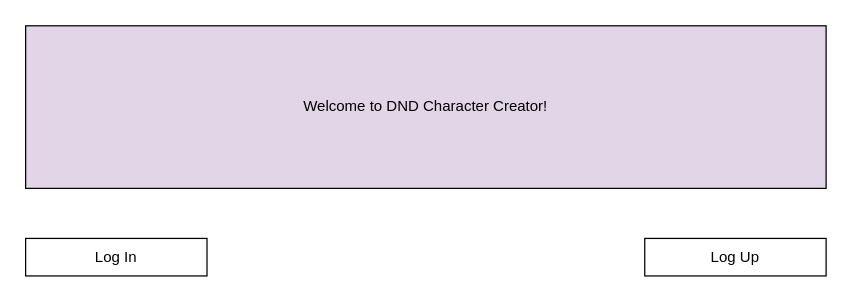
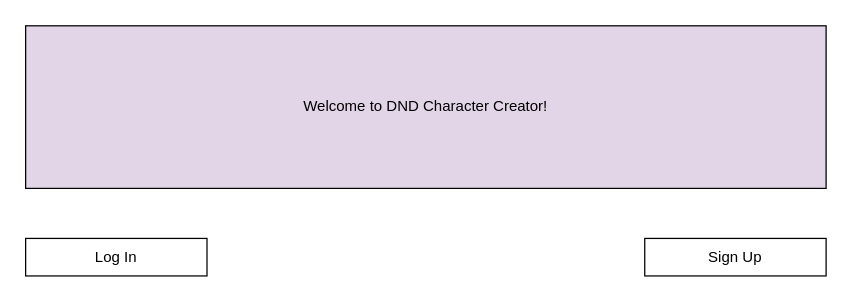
- <mxCell id="4" value="Log Up" style="rounded=0;whiteSpace=wrap;html=1;" vertex="1" parent="1"><mxGeometry x="515" y="190" width="145" height="30" as="geometry" /></mxCell>
+ <mxCell id="4" value="Sign Up" style="rounded=0;whiteSpace=wrap;html=1;" vertex="1" parent="1"><mxGeometry x="515" y="190" width="145" height="30" as="geometry" /></mxCell>
